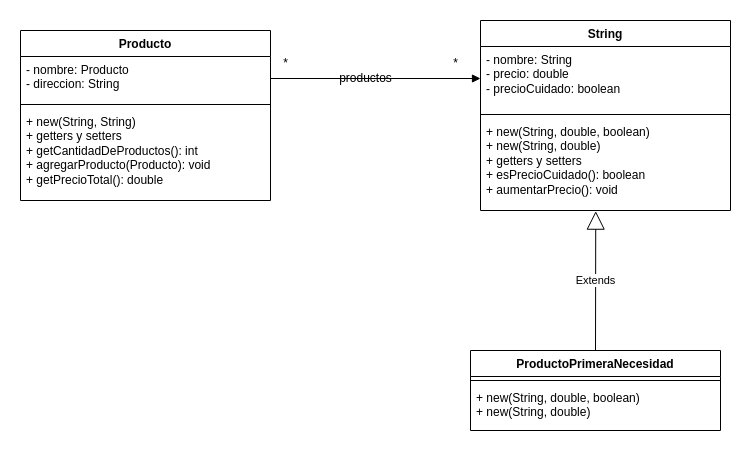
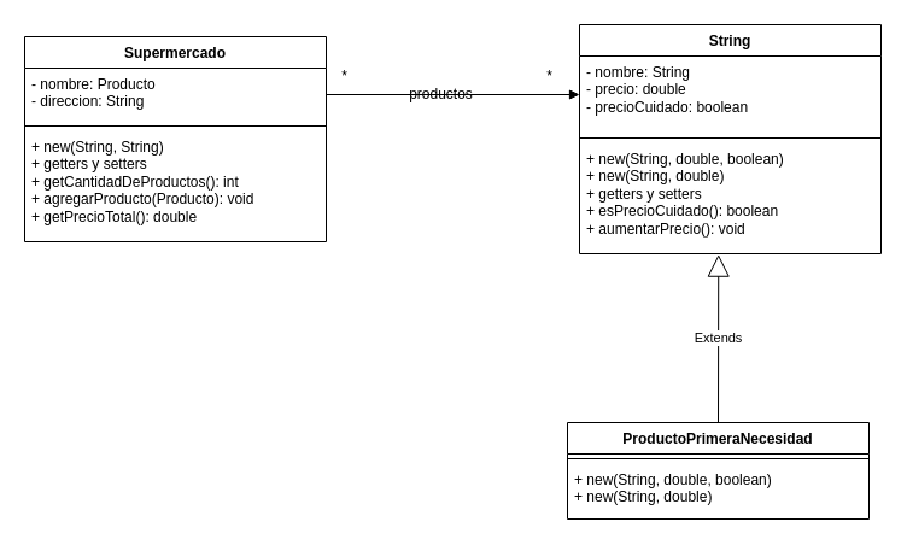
- <mxCell id="10" value="&lt;b&gt;Producto&lt;/b&gt;" style="swimlane;fontStyle=0;align=center;verticalAlign=top;childLayout=stackLayout;horizontal=1;startSize=26;horizontalStack=0;resizeParent=1;resizeParentMax=0;resizeLast=0;collapsible=1;marginBottom=0;whiteSpace=wrap;html=1;" vertex="1" parent="1"><mxGeometry x="20" y="30" width="250" height="170" as="geometry" /></mxCell>
+ <mxCell id="10" value="&lt;b&gt;Supermercado&lt;/b&gt;" style="swimlane;fontStyle=0;align=center;verticalAlign=top;childLayout=stackLayout;horizontal=1;startSize=26;horizontalStack=0;resizeParent=1;resizeParentMax=0;resizeLast=0;collapsible=1;marginBottom=0;whiteSpace=wrap;html=1;" vertex="1" parent="1"><mxGeometry x="20" y="30" width="250" height="170" as="geometry" /></mxCell>
